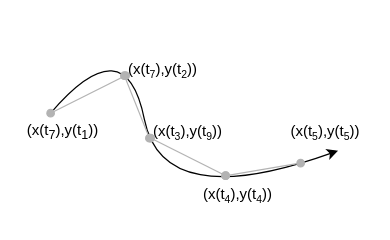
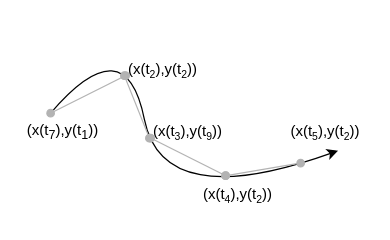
- <mxCell id="8" value="(x(t&lt;span style=&quot;font-size: 10px;&quot;&gt;&lt;sub&gt;7&lt;/sub&gt;&lt;/span&gt;),y(t&lt;span style=&quot;font-size: 10px;&quot;&gt;&lt;sub&gt;2&lt;/sub&gt;&lt;/span&gt;))" style="text;html=1;strokeColor=none;fillColor=none;align=center;verticalAlign=middle;whiteSpace=wrap;rounded=0;" vertex="1" parent="1"><mxGeometry x="100" y="40" width="60" height="30" as="geometry" /></mxCell>
+ <mxCell id="8" value="(x(t&lt;span style=&quot;font-size: 10px;&quot;&gt;&lt;sub&gt;2&lt;/sub&gt;&lt;/span&gt;),y(t&lt;span style=&quot;font-size: 10px;&quot;&gt;&lt;sub&gt;2&lt;/sub&gt;&lt;/span&gt;))" style="text;html=1;strokeColor=none;fillColor=none;align=center;verticalAlign=middle;whiteSpace=wrap;rounded=0;" vertex="1" parent="1"><mxGeometry x="100" y="40" width="60" height="30" as="geometry" /></mxCell>
- <mxCell id="11" value="(x(t&lt;span style=&quot;font-size: 10px;&quot;&gt;&lt;sub&gt;5&lt;/sub&gt;&lt;/span&gt;),y(t&lt;span style=&quot;font-size: 10px;&quot;&gt;&lt;sub&gt;5&lt;/sub&gt;&lt;/span&gt;))" style="text;html=1;strokeColor=none;fillColor=none;align=center;verticalAlign=middle;whiteSpace=wrap;rounded=0;" vertex="1" parent="1"><mxGeometry x="230" y="90" width="60" height="30" as="geometry" /></mxCell>
+ <mxCell id="11" value="(x(t&lt;span style=&quot;font-size: 10px;&quot;&gt;&lt;sub&gt;5&lt;/sub&gt;&lt;/span&gt;),y(t&lt;span style=&quot;font-size: 10px;&quot;&gt;&lt;sub&gt;2&lt;/sub&gt;&lt;/span&gt;))" style="text;html=1;strokeColor=none;fillColor=none;align=center;verticalAlign=middle;whiteSpace=wrap;rounded=0;" vertex="1" parent="1"><mxGeometry x="230" y="90" width="60" height="30" as="geometry" /></mxCell>
- <mxCell id="10" value="(x(t&lt;span style=&quot;font-size: 10px;&quot;&gt;&lt;sub&gt;4&lt;/sub&gt;&lt;/span&gt;),y(t&lt;span style=&quot;font-size: 10px;&quot;&gt;&lt;sub&gt;4&lt;/sub&gt;&lt;/span&gt;))" style="text;html=1;strokeColor=none;fillColor=none;align=center;verticalAlign=middle;whiteSpace=wrap;rounded=0;" vertex="1" parent="1"><mxGeometry x="160" y="140" width="60" height="30" as="geometry" /></mxCell>
+ <mxCell id="10" value="(x(t&lt;span style=&quot;font-size: 10px;&quot;&gt;&lt;sub&gt;4&lt;/sub&gt;&lt;/span&gt;),y(t&lt;span style=&quot;font-size: 10px;&quot;&gt;&lt;sub&gt;2&lt;/sub&gt;&lt;/span&gt;))" style="text;html=1;strokeColor=none;fillColor=none;align=center;verticalAlign=middle;whiteSpace=wrap;rounded=0;" vertex="1" parent="1"><mxGeometry x="160" y="140" width="60" height="30" as="geometry" /></mxCell>
